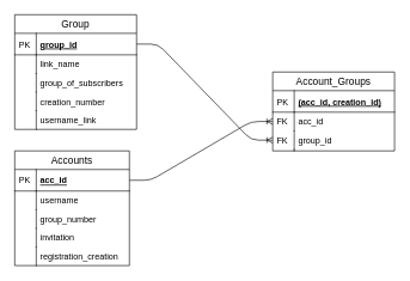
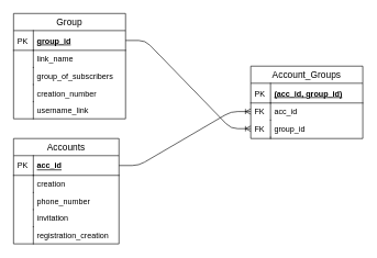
- <mxCell id="29" value="(acc_id, creation_id)" style="shape=partialRectangle;top=0;left=0;right=0;bottom=1;align=left;verticalAlign=middle;fillColor=none;spacingLeft=34;spacingRight=4;overflow=hidden;rotatable=0;points=[[0,0.5],[1,0.5]];portConstraint=eastwest;dropTarget=0;fontStyle=5;fontSize=12;" vertex="1" parent="28"><mxGeometry y="26" width="170" height="30" as="geometry" /></mxCell>
+ <mxCell id="29" value="(acc_id, group_id)" style="shape=partialRectangle;top=0;left=0;right=0;bottom=1;align=left;verticalAlign=middle;fillColor=none;spacingLeft=34;spacingRight=4;overflow=hidden;rotatable=0;points=[[0,0.5],[1,0.5]];portConstraint=eastwest;dropTarget=0;fontStyle=5;fontSize=12;" vertex="1" parent="28"><mxGeometry y="26" width="170" height="30" as="geometry" /></mxCell>
- <mxCell id="5" value="username" style="shape=partialRectangle;top=0;left=0;right=0;bottom=0;align=left;verticalAlign=top;fillColor=none;spacingLeft=34;spacingRight=4;overflow=hidden;rotatable=0;points=[[0,0.5],[1,0.5]];portConstraint=eastwest;dropTarget=0;fontSize=12;" vertex="1" parent="2"><mxGeometry y="56" width="160" height="26" as="geometry" /></mxCell>
+ <mxCell id="5" value="creation" style="shape=partialRectangle;top=0;left=0;right=0;bottom=0;align=left;verticalAlign=top;fillColor=none;spacingLeft=34;spacingRight=4;overflow=hidden;rotatable=0;points=[[0,0.5],[1,0.5]];portConstraint=eastwest;dropTarget=0;fontSize=12;" vertex="1" parent="2"><mxGeometry y="56" width="160" height="26" as="geometry" /></mxCell>
- <mxCell id="7" value="group_number" style="shape=partialRectangle;top=0;left=0;right=0;bottom=0;align=left;verticalAlign=top;fillColor=none;spacingLeft=34;spacingRight=4;overflow=hidden;rotatable=0;points=[[0,0.5],[1,0.5]];portConstraint=eastwest;dropTarget=0;fontSize=12;" vertex="1" parent="2"><mxGeometry y="82" width="160" height="26" as="geometry" /></mxCell>
+ <mxCell id="7" value="phone_number" style="shape=partialRectangle;top=0;left=0;right=0;bottom=0;align=left;verticalAlign=top;fillColor=none;spacingLeft=34;spacingRight=4;overflow=hidden;rotatable=0;points=[[0,0.5],[1,0.5]];portConstraint=eastwest;dropTarget=0;fontSize=12;" vertex="1" parent="2"><mxGeometry y="82" width="160" height="26" as="geometry" /></mxCell>
